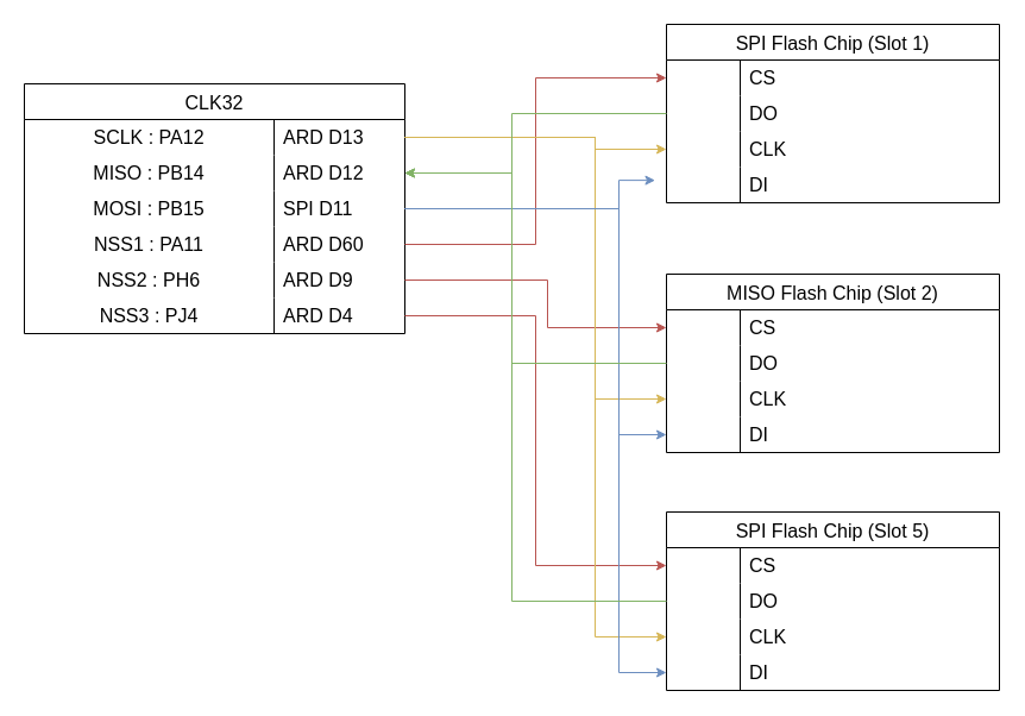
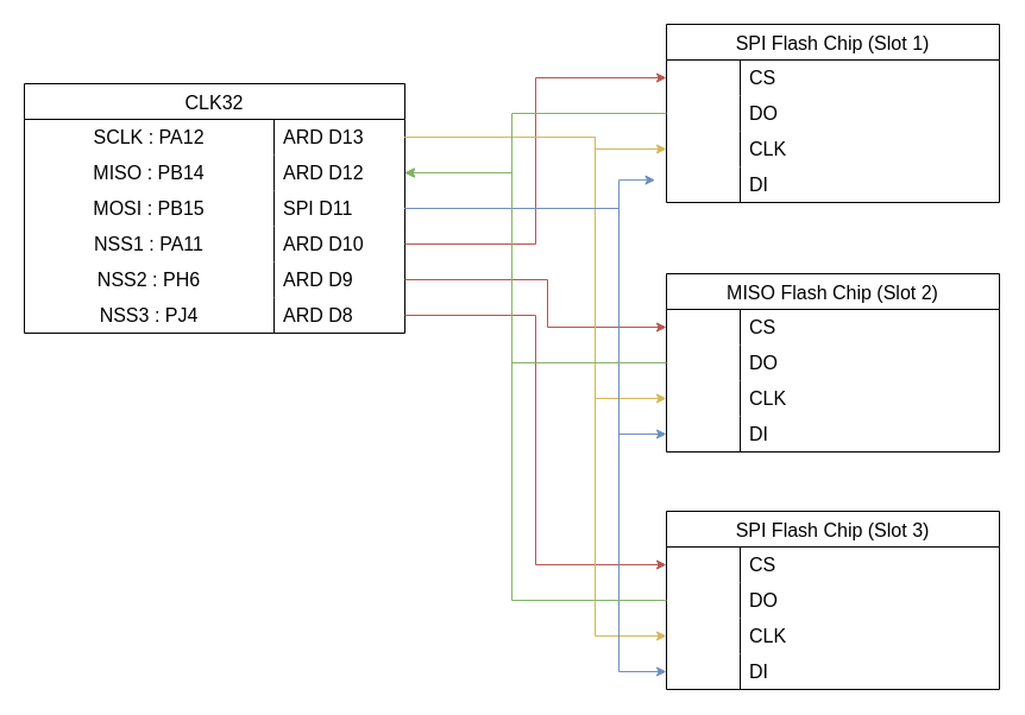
- <mxCell id="14" value="ARD D60" style="shape=partialRectangle;html=1;whiteSpace=wrap;connectable=0;fillColor=none;top=0;left=0;bottom=0;right=0;align=left;spacingLeft=6;overflow=hidden;strokeColor=inherit;fontSize=16;" parent="12" vertex="1"><mxGeometry x="210" width="110" height="30" as="geometry"><mxRectangle width="110" height="30" as="alternateBounds" /></mxGeometry></mxCell>
+ <mxCell id="14" value="ARD D10" style="shape=partialRectangle;html=1;whiteSpace=wrap;connectable=0;fillColor=none;top=0;left=0;bottom=0;right=0;align=left;spacingLeft=6;overflow=hidden;strokeColor=inherit;fontSize=16;" parent="12" vertex="1"><mxGeometry x="210" width="110" height="30" as="geometry"><mxRectangle width="110" height="30" as="alternateBounds" /></mxGeometry></mxCell>
- <mxCell id="20" value="ARD D4" style="shape=partialRectangle;html=1;whiteSpace=wrap;connectable=0;fillColor=none;top=0;left=0;bottom=0;right=0;align=left;spacingLeft=6;overflow=hidden;strokeColor=inherit;fontSize=16;" parent="18" vertex="1"><mxGeometry x="210" width="110" height="30" as="geometry"><mxRectangle width="110" height="30" as="alternateBounds" /></mxGeometry></mxCell>
+ <mxCell id="20" value="ARD D8" style="shape=partialRectangle;html=1;whiteSpace=wrap;connectable=0;fillColor=none;top=0;left=0;bottom=0;right=0;align=left;spacingLeft=6;overflow=hidden;strokeColor=inherit;fontSize=16;" parent="18" vertex="1"><mxGeometry x="210" width="110" height="30" as="geometry"><mxRectangle width="110" height="30" as="alternateBounds" /></mxGeometry></mxCell>
- <mxCell id="47" value="SPI Flash Chip (Slot 5)" style="shape=table;startSize=30;container=1;collapsible=0;childLayout=tableLayout;fixedRows=1;rowLines=0;fontStyle=0;strokeColor=default;fontSize=16;" parent="1" vertex="1"><mxGeometry x="560" y="430" width="280" height="150" as="geometry" /></mxCell>
+ <mxCell id="47" value="SPI Flash Chip (Slot 3)" style="shape=table;startSize=30;container=1;collapsible=0;childLayout=tableLayout;fixedRows=1;rowLines=0;fontStyle=0;strokeColor=default;fontSize=16;" parent="1" vertex="1"><mxGeometry x="560" y="430" width="280" height="150" as="geometry" /></mxCell>
